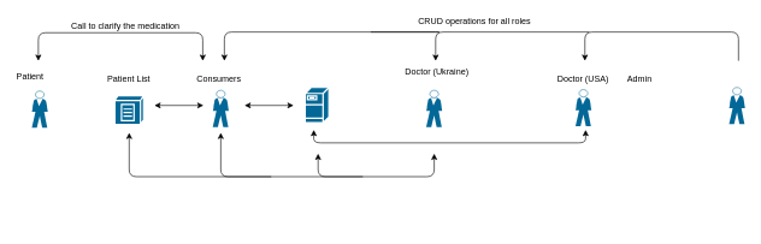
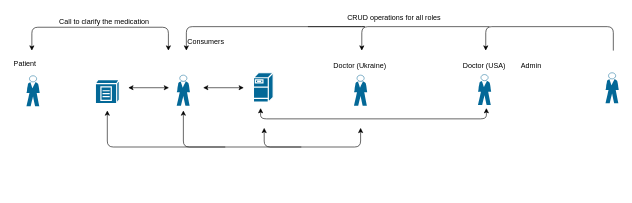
- <mxCell id="4" value="Doctor (Ukraine)" style="text;html=1;resizable=0;points=[];autosize=1;align=left;verticalAlign=top;spacingTop=-4;" vertex="1" parent="1"><mxGeometry x="559" y="89" width="100" height="20" as="geometry" /></mxCell>
+ <mxCell id="4" value="Doctor (Ukraine)" style="text;html=1;resizable=0;points=[];autosize=1;align=left;verticalAlign=top;spacingTop=-4;" vertex="1" parent="1"><mxGeometry x="554" y="99" width="100" height="20" as="geometry" /></mxCell>
- <mxCell id="9" value="Patient List" style="text;html=1;resizable=0;points=[];autosize=1;align=left;verticalAlign=top;spacingTop=-4;" vertex="1" parent="1"><mxGeometry x="146" y="100" width="70" height="20" as="geometry" /></mxCell>
- <mxCell id="3" value="Consumers" style="text;html=1;resizable=0;points=[];autosize=1;align=left;verticalAlign=top;spacingTop=-4;" vertex="1" parent="1"><mxGeometry x="270" y="99" width="80" height="20" as="geometry" /></mxCell>
+ <mxCell id="3" value="Consumers" style="text;html=1;resizable=0;points=[];autosize=1;align=left;verticalAlign=top;spacingTop=-4;" vertex="1" parent="1"><mxGeometry x="310" y="59" width="80" height="20" as="geometry" /></mxCell>
